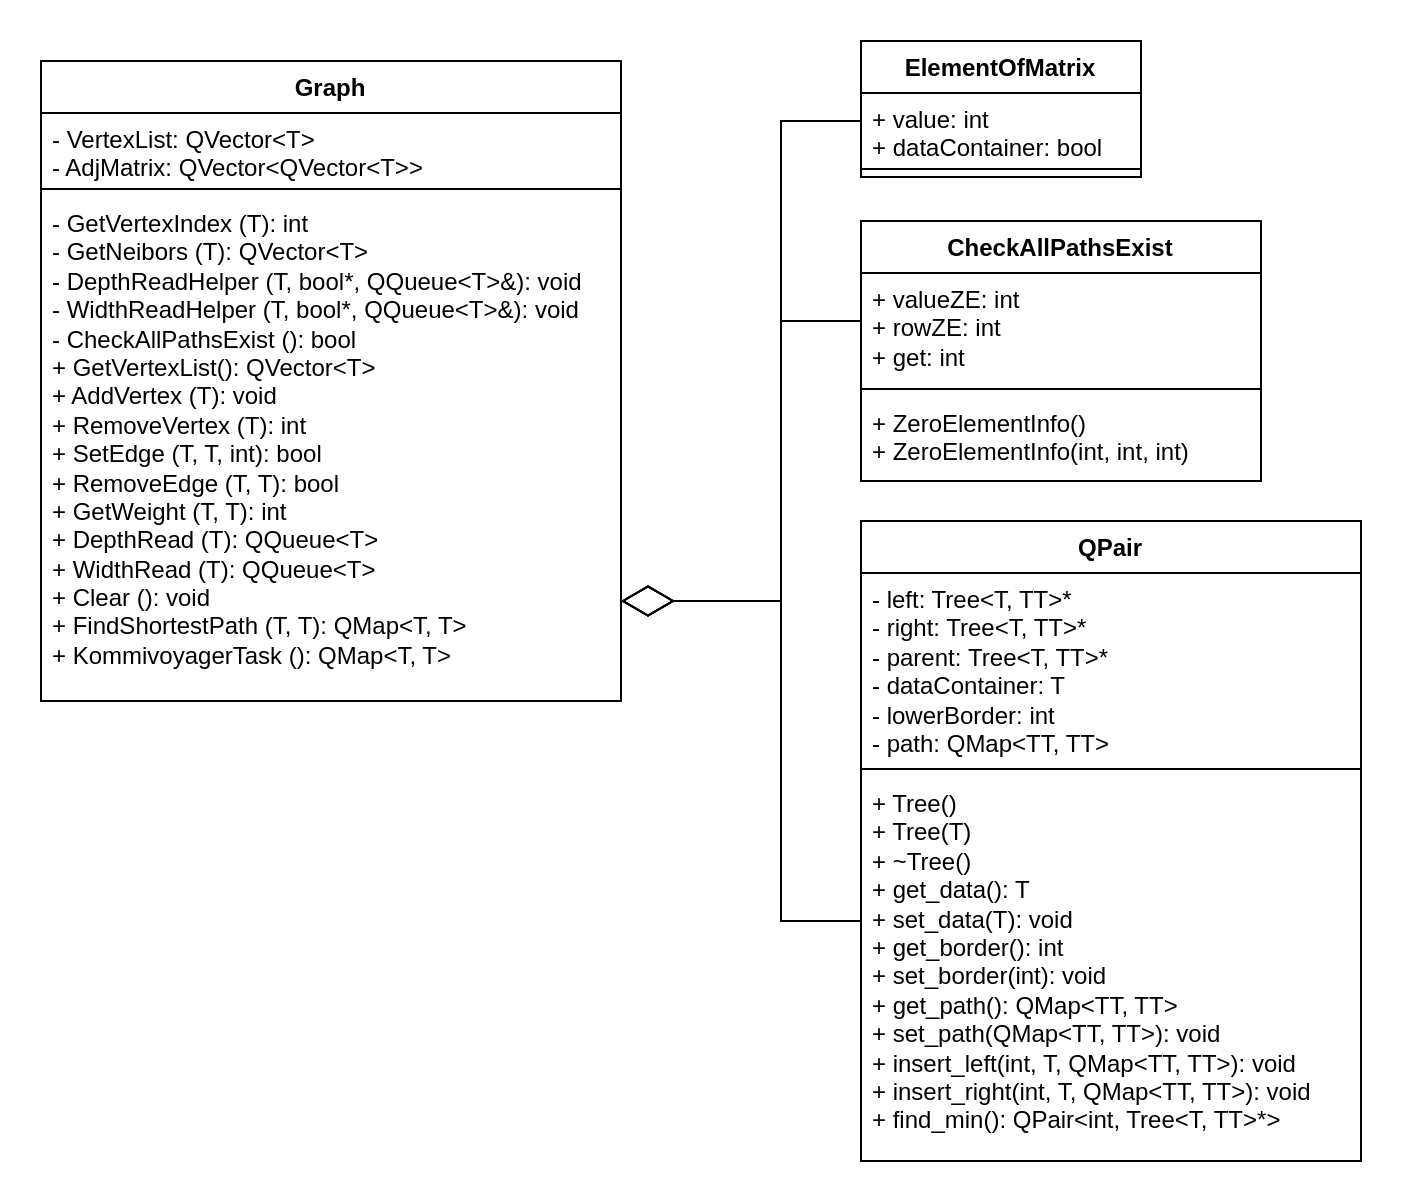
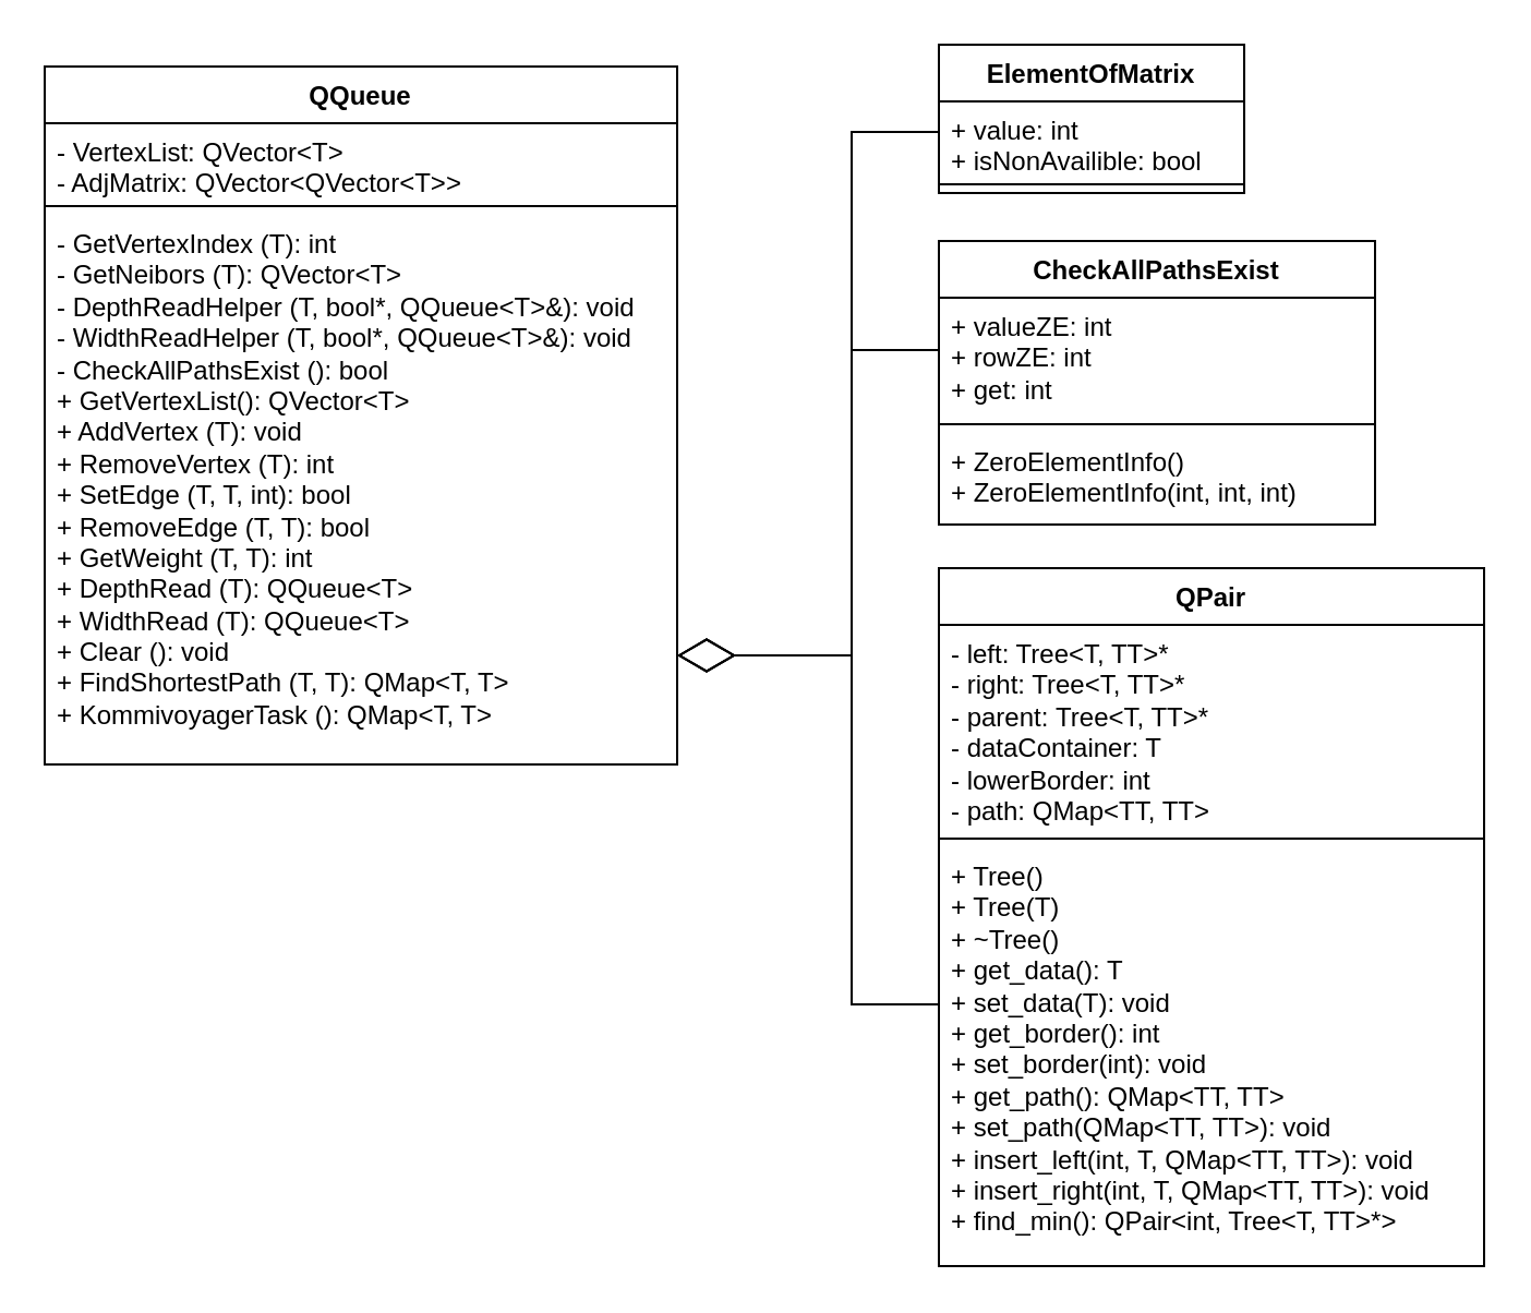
- <mxCell id="13" value="Graph" style="swimlane;fontStyle=1;align=center;verticalAlign=top;childLayout=stackLayout;horizontal=1;startSize=26;horizontalStack=0;resizeParent=1;resizeParentMax=0;resizeLast=0;collapsible=1;marginBottom=0;whiteSpace=wrap;html=1;" vertex="1" parent="1"><mxGeometry x="20" y="30" width="290" height="320" as="geometry" /></mxCell>
+ <mxCell id="13" value="QQueue" style="swimlane;fontStyle=1;align=center;verticalAlign=top;childLayout=stackLayout;horizontal=1;startSize=26;horizontalStack=0;resizeParent=1;resizeParentMax=0;resizeLast=0;collapsible=1;marginBottom=0;whiteSpace=wrap;html=1;" vertex="1" parent="1"><mxGeometry x="20" y="30" width="290" height="320" as="geometry" /></mxCell>
- <mxCell id="7" value="+ value: int&lt;div&gt;+ dataContainer: bool&lt;/div&gt;" style="text;strokeColor=none;fillColor=none;align=left;verticalAlign=top;spacingLeft=4;spacingRight=4;overflow=hidden;rotatable=0;points=[[0,0.5],[1,0.5]];portConstraint=eastwest;whiteSpace=wrap;html=1;" vertex="1" parent="6"><mxGeometry y="26" width="140" height="34" as="geometry" /></mxCell>
+ <mxCell id="7" value="+ value: int&lt;div&gt;+ isNonAvailible: bool&lt;/div&gt;" style="text;strokeColor=none;fillColor=none;align=left;verticalAlign=top;spacingLeft=4;spacingRight=4;overflow=hidden;rotatable=0;points=[[0,0.5],[1,0.5]];portConstraint=eastwest;whiteSpace=wrap;html=1;" vertex="1" parent="6"><mxGeometry y="26" width="140" height="34" as="geometry" /></mxCell>
